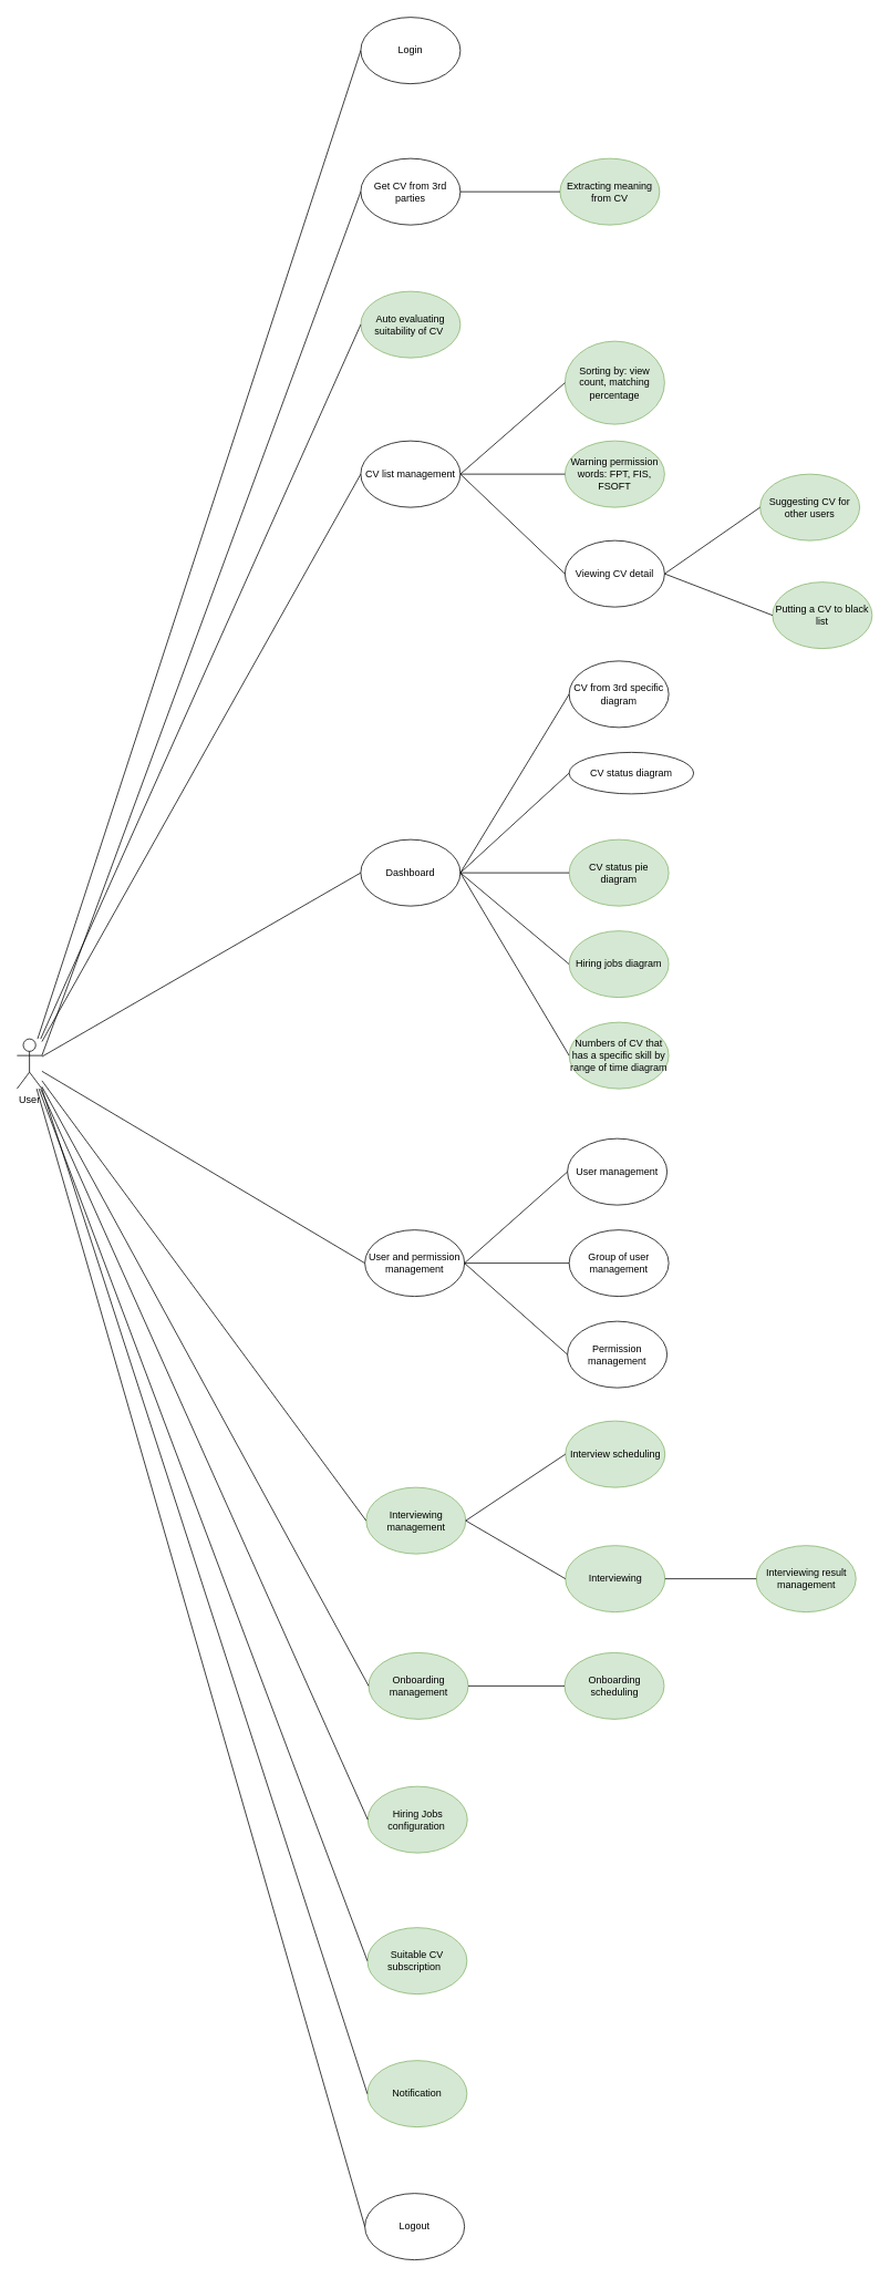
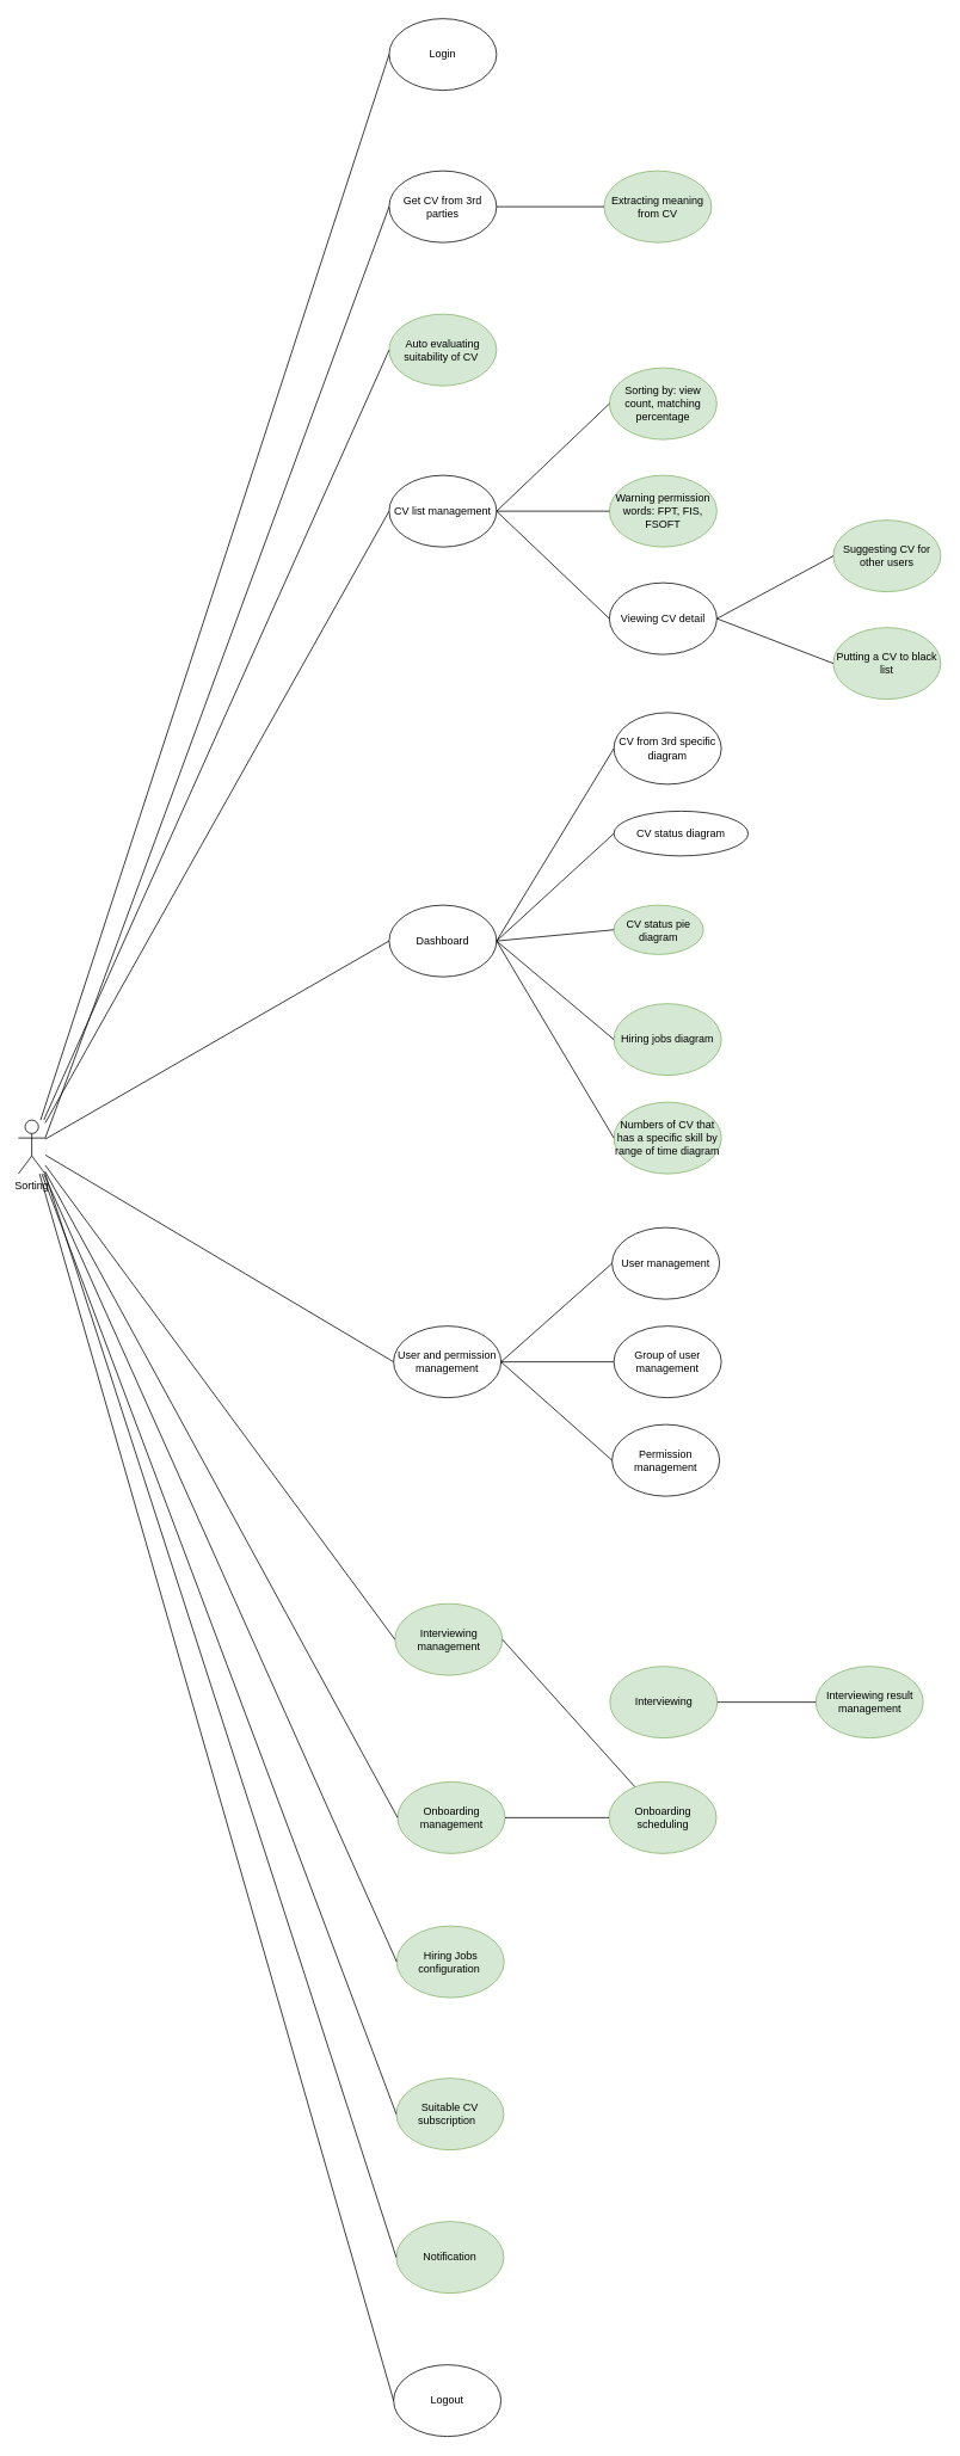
- <mxCell id="41" value="Sorting by: view count, matching percentage" style="ellipse;whiteSpace=wrap;html=1;fillColor=#d5e8d4;strokeColor=#82b366;" parent="1" vertex="1"><mxGeometry x="680" y="410" width="120" height="100" as="geometry" /></mxCell>
+ <mxCell id="41" value="Sorting by: view count, matching percentage" style="ellipse;whiteSpace=wrap;html=1;fillColor=#d5e8d4;strokeColor=#82b366;" parent="1" vertex="1"><mxGeometry x="680" y="410" width="120" height="80" as="geometry" /></mxCell>
- <mxCell id="37" value="Suggesting CV for other users" style="ellipse;whiteSpace=wrap;html=1;fillColor=#d5e8d4;strokeColor=#82b366;" parent="1" vertex="1"><mxGeometry x="915" y="570" width="120" height="80" as="geometry" /></mxCell>
+ <mxCell id="37" value="Suggesting CV for other users" style="ellipse;whiteSpace=wrap;html=1;fillColor=#d5e8d4;strokeColor=#82b366;" parent="1" vertex="1"><mxGeometry x="930" y="580" width="120" height="80" as="geometry" /></mxCell>
- <mxCell id="61" value="CV status pie diagram" style="ellipse;whiteSpace=wrap;html=1;fillColor=#d5e8d4;strokeColor=#82b366;" vertex="1" parent="1"><mxGeometry x="685" y="1010" width="120" height="80" as="geometry" /></mxCell>
+ <mxCell id="61" value="CV status pie diagram" style="ellipse;whiteSpace=wrap;html=1;fillColor=#d5e8d4;strokeColor=#82b366;" vertex="1" parent="1"><mxGeometry x="685" y="1010" width="100" height="55" as="geometry" /></mxCell>
- <mxCell id="2" value="User" style="shape=umlActor;verticalLabelPosition=bottom;verticalAlign=top;html=1;outlineConnect=0;" parent="1" vertex="1"><mxGeometry x="20" y="1250" width="30" height="60" as="geometry" /></mxCell>
+ <mxCell id="2" value="Sorting" style="shape=umlActor;verticalLabelPosition=bottom;verticalAlign=top;html=1;outlineConnect=0;" parent="1" vertex="1"><mxGeometry x="20" y="1250" width="30" height="60" as="geometry" /></mxCell>
- <mxCell id="19" value="Interview scheduling" style="ellipse;whiteSpace=wrap;html=1;fillColor=#d5e8d4;strokeColor=#82b366;" parent="1" vertex="1"><mxGeometry x="680.5" y="1710" width="120" height="80" as="geometry" /></mxCell>
- <mxCell id="20" value="" style="endArrow=none;html=1;rounded=0;exitX=1;exitY=0.5;exitDx=0;exitDy=0;entryX=0;entryY=0.5;entryDx=0;entryDy=0;" parent="1" source="17" target="19" edge="1"><mxGeometry width="50" height="50" relative="1" as="geometry"><mxPoint x="620.5" y="1820" as="sourcePoint" /><mxPoint x="670.5" y="1770" as="targetPoint" /></mxGeometry></mxCell>
- <mxCell id="22" value="" style="endArrow=none;html=1;rounded=0;exitX=1;exitY=0.5;exitDx=0;exitDy=0;entryX=0;entryY=0.5;entryDx=0;entryDy=0;" parent="1" source="17" target="21" edge="1"><mxGeometry width="50" height="50" relative="1" as="geometry"><mxPoint x="580.5" y="1950" as="sourcePoint" /><mxPoint x="630.5" y="1900" as="targetPoint" /></mxGeometry></mxCell>
+ <mxCell id="22" value="" style="endArrow=none;html=1;rounded=0;exitX=1;exitY=0.5;exitDx=0;exitDy=0;" parent="1" source="17" target="27" edge="1"><mxGeometry width="50" height="50" relative="1" as="geometry"><mxPoint x="580.5" y="1950" as="sourcePoint" /><mxPoint x="630.5" y="1900" as="targetPoint" /></mxGeometry></mxCell>
